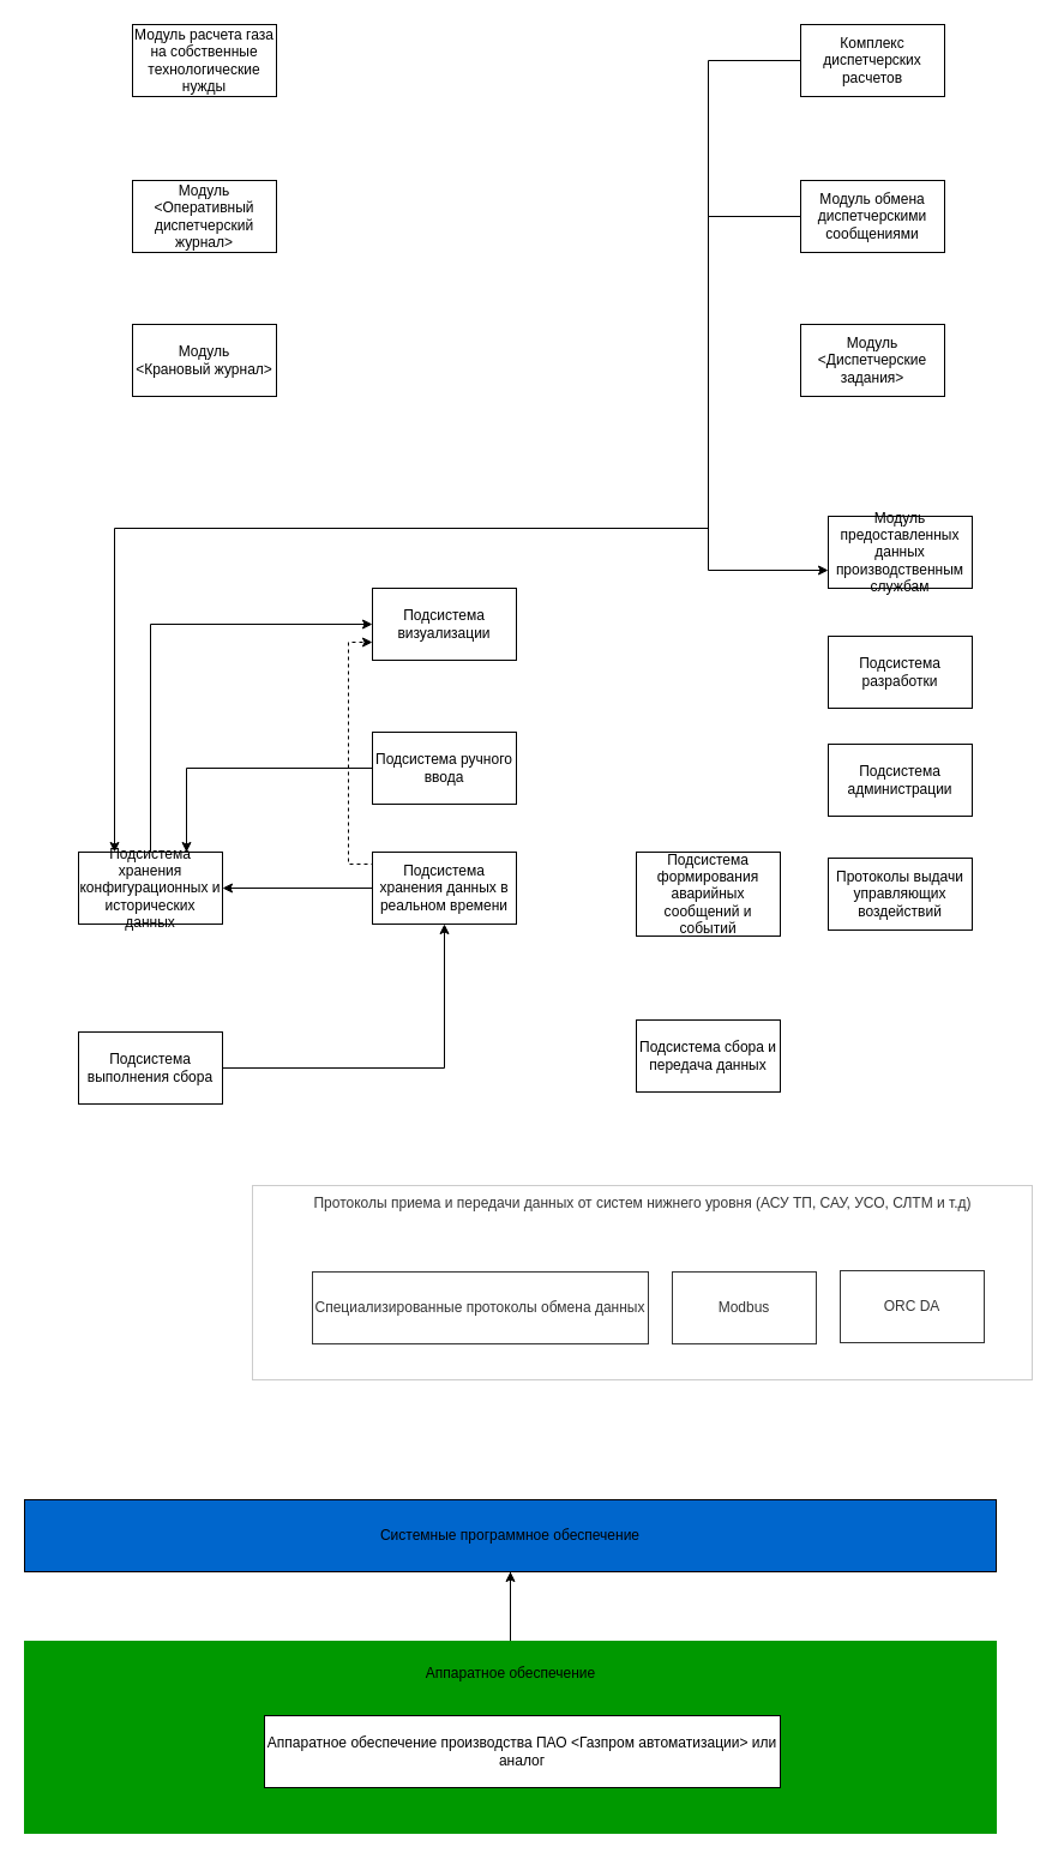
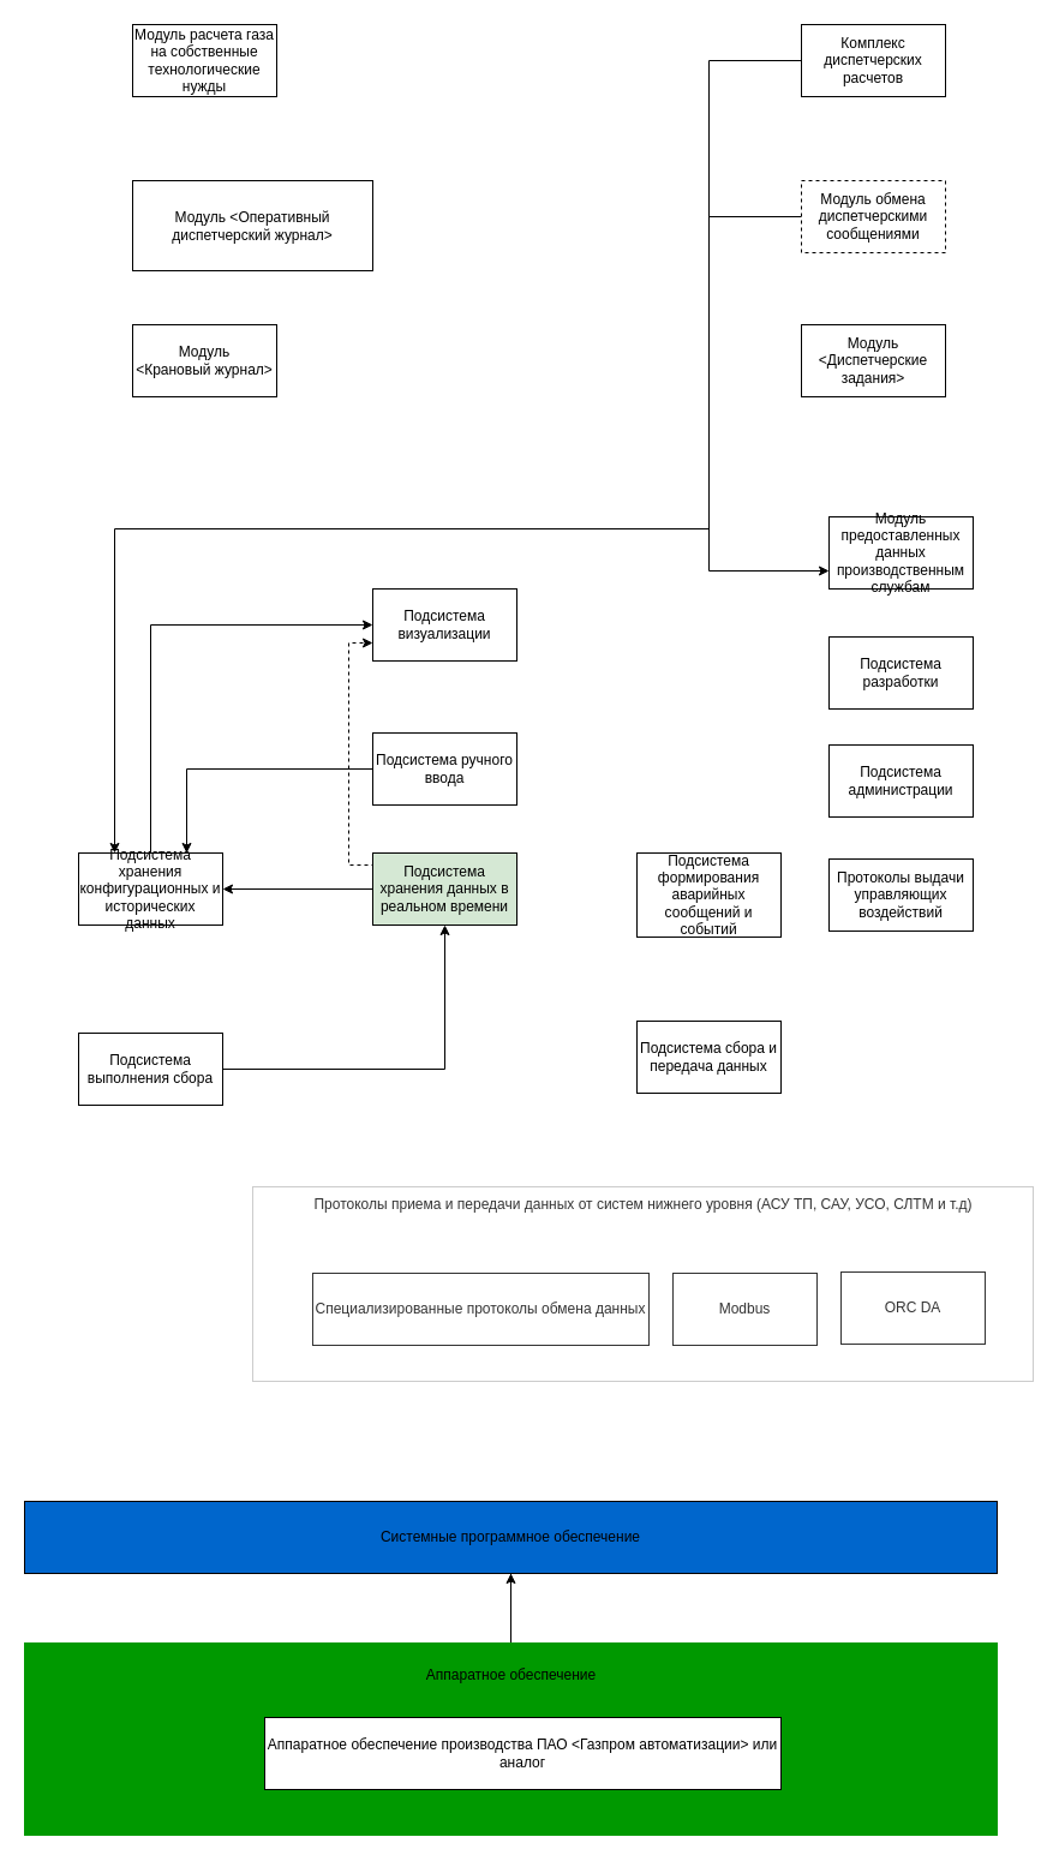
- <mxCell id="3" value="Модуль &amp;lt;Оперативный диспетчерский журнал&amp;gt;" style="rounded=0;whiteSpace=wrap;html=1;" vertex="1" parent="1"><mxGeometry x="110" y="150" width="120" height="60" as="geometry" /></mxCell>
+ <mxCell id="3" value="Модуль &amp;lt;Оперативный диспетчерский журнал&amp;gt;" style="rounded=0;whiteSpace=wrap;html=1;" vertex="1" parent="1"><mxGeometry x="110" y="150" width="200" height="75" as="geometry" /></mxCell>
- <mxCell id="8" value="Модуль обмена диспетчерскими сообщениями" style="whiteSpace=wrap;html=1;" vertex="1" parent="1"><mxGeometry x="667" y="150" width="120" height="60" as="geometry" /></mxCell>
+ <mxCell id="8" value="Модуль обмена диспетчерскими сообщениями" style="whiteSpace=wrap;html=1;dashed=1;" vertex="1" parent="1"><mxGeometry x="667" y="150" width="120" height="60" as="geometry" /></mxCell>
- <mxCell id="15" value="Подсистема хранения данных в реальном времени" style="whiteSpace=wrap;html=1;" vertex="1" parent="1"><mxGeometry x="310" y="710" width="120" height="60" as="geometry" /></mxCell>
+ <mxCell id="15" value="Подсистема хранения данных в реальном времени" style="whiteSpace=wrap;html=1;fillColor=#d5e8d4;" vertex="1" parent="1"><mxGeometry x="310" y="710" width="120" height="60" as="geometry" /></mxCell>
